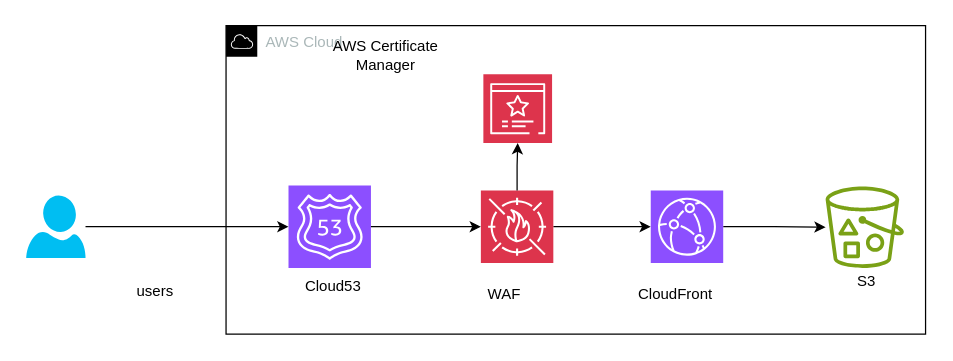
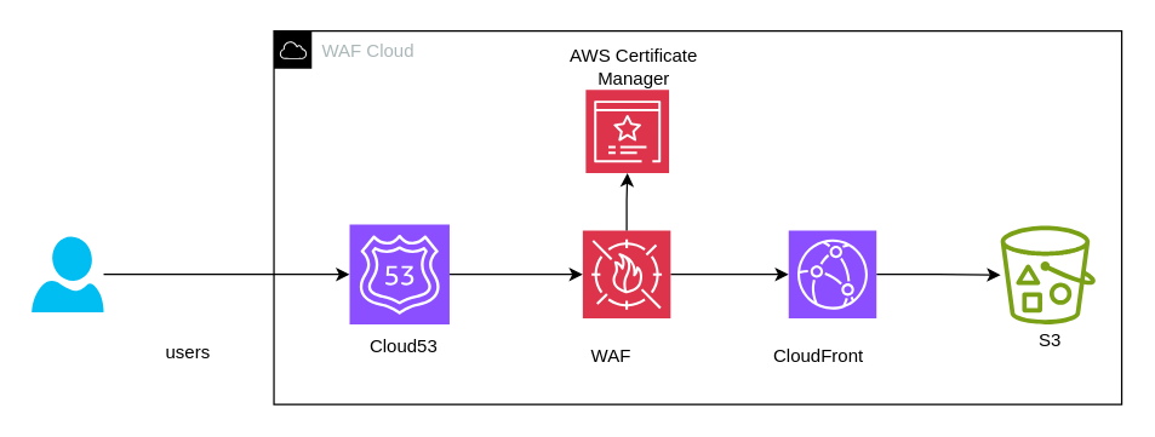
- <mxCell id="2" value="AWS Cloud" style="sketch=0;outlineConnect=0;gradientColor=none;html=1;whiteSpace=wrap;fontSize=12;fontStyle=0;shape=mxgraph.aws4.group;grIcon=mxgraph.aws4.group_aws_cloud;strokeColor=default;fillColor=none;verticalAlign=top;align=left;spacingLeft=30;fontColor=#AAB7B8;dashed=0;" vertex="1" parent="1"><mxGeometry x="180" y="20" width="560" height="247" as="geometry" /></mxCell>
+ <mxCell id="2" value="WAF Cloud" style="sketch=0;outlineConnect=0;gradientColor=none;html=1;whiteSpace=wrap;fontSize=12;fontStyle=0;shape=mxgraph.aws4.group;grIcon=mxgraph.aws4.group_aws_cloud;strokeColor=default;fillColor=none;verticalAlign=top;align=left;spacingLeft=30;fontColor=#AAB7B8;dashed=0;" vertex="1" parent="1"><mxGeometry x="180" y="20" width="560" height="247" as="geometry" /></mxCell>
- <mxCell id="18" value="AWS Certificate Manager" style="text;html=1;strokeColor=none;fillColor=none;align=center;verticalAlign=middle;whiteSpace=wrap;rounded=0;" vertex="1" parent="1"><mxGeometry x="262" y="29" width="92" height="30" as="geometry" /></mxCell>
+ <mxCell id="18" value="AWS Certificate Manager" style="text;html=1;strokeColor=none;fillColor=none;align=center;verticalAlign=middle;whiteSpace=wrap;rounded=0;" vertex="1" parent="1"><mxGeometry x="372" y="29" width="92" height="30" as="geometry" /></mxCell>
